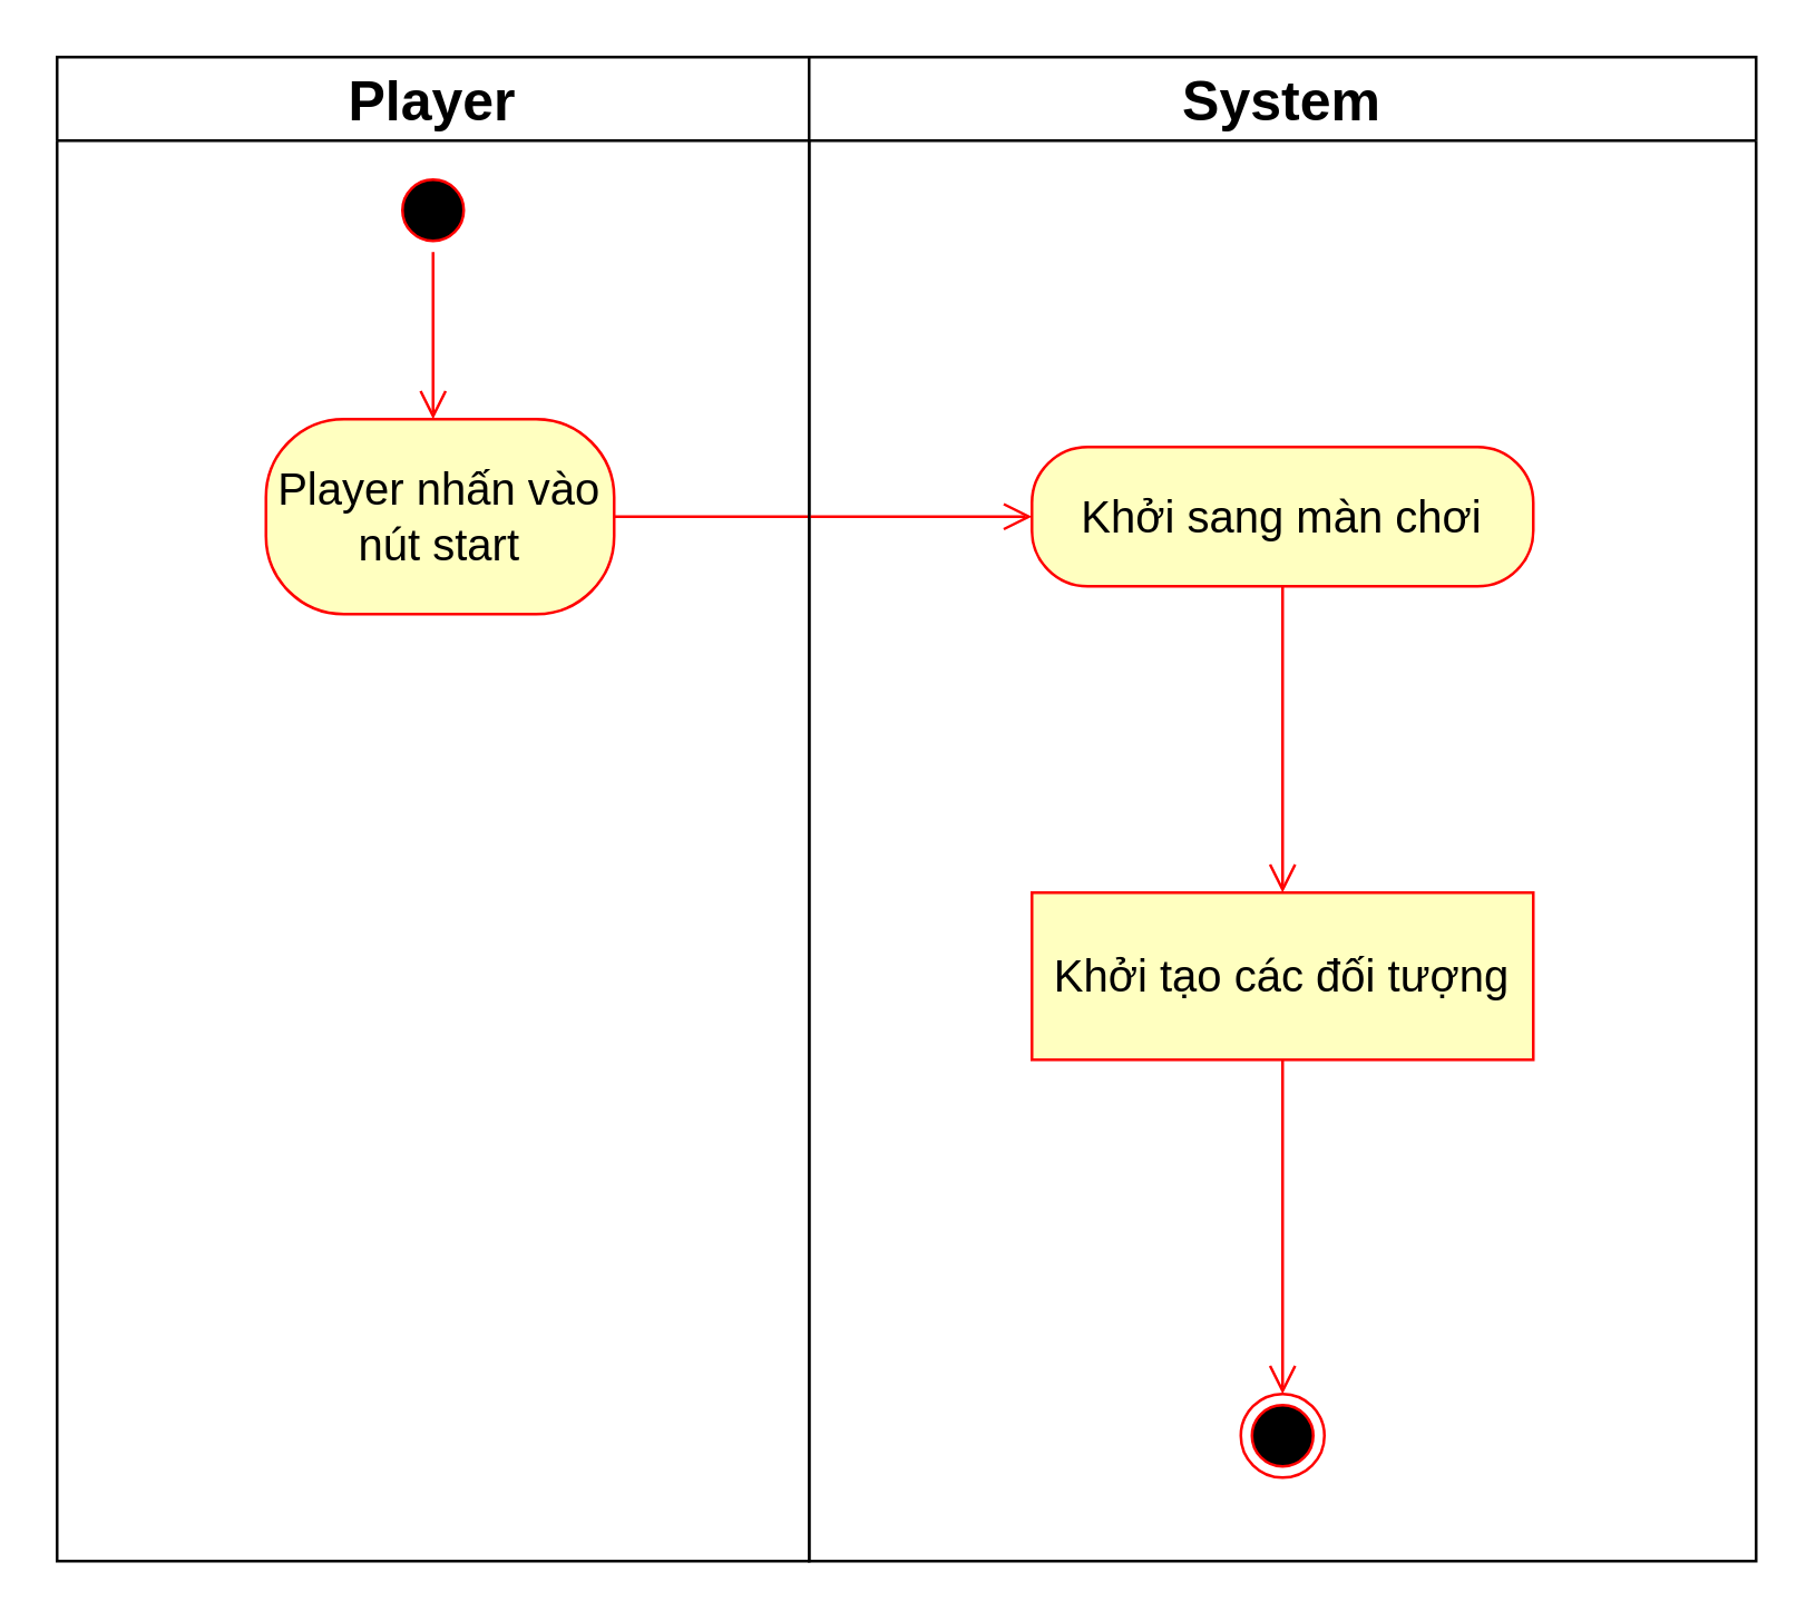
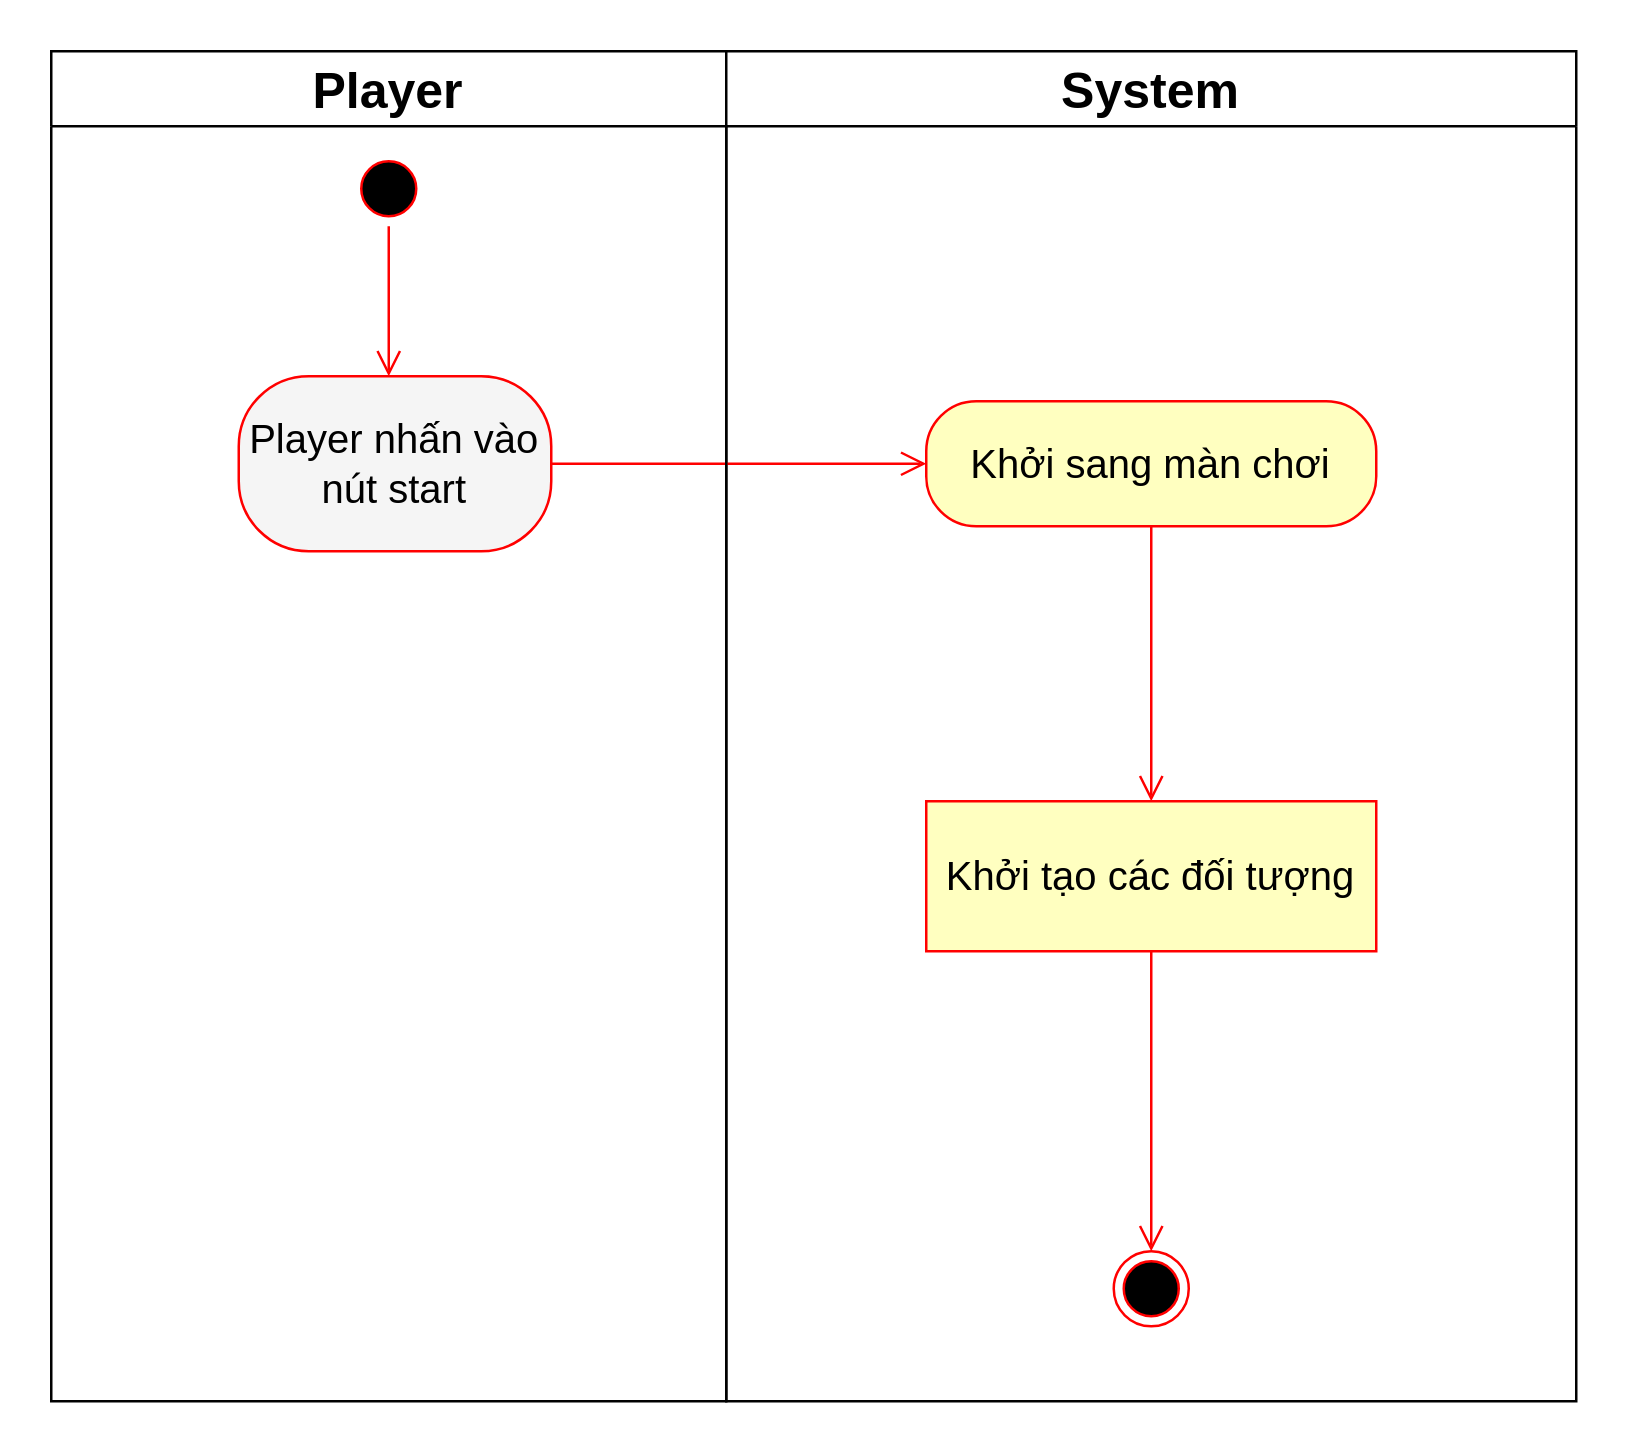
- <mxCell id="5" value="&lt;font style=&quot;font-size: 16px;&quot;&gt;Player nhấn vào nút start&lt;/font&gt;" style="rounded=1;whiteSpace=wrap;html=1;arcSize=40;fontColor=#000000;fillColor=#ffffc0;strokeColor=#ff0000;" parent="2" vertex="1"><mxGeometry x="75" y="130" width="125" height="70" as="geometry" /></mxCell>
+ <mxCell id="5" value="&lt;font style=&quot;font-size: 16px;&quot;&gt;Player nhấn vào nút start&lt;/font&gt;" style="rounded=1;whiteSpace=wrap;html=1;arcSize=40;fontColor=#000000;fillColor=#f5f5f5;strokeColor=#ff0000;" parent="2" vertex="1"><mxGeometry x="75" y="130" width="125" height="70" as="geometry" /></mxCell>
